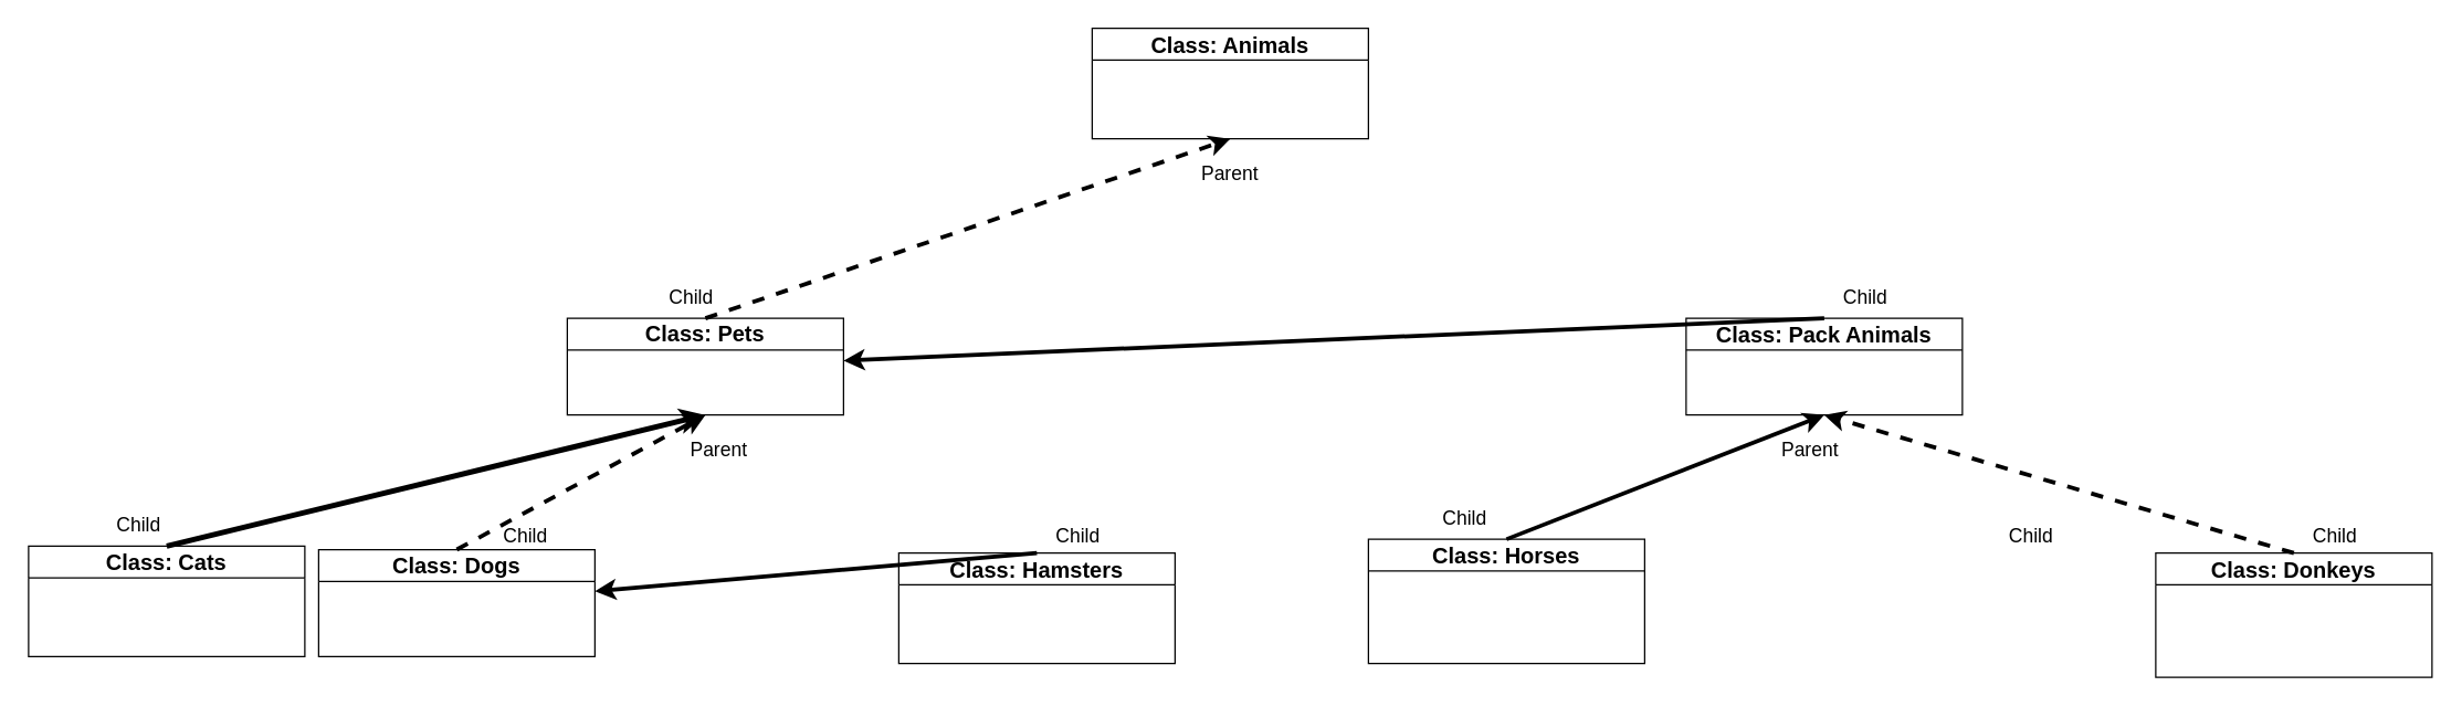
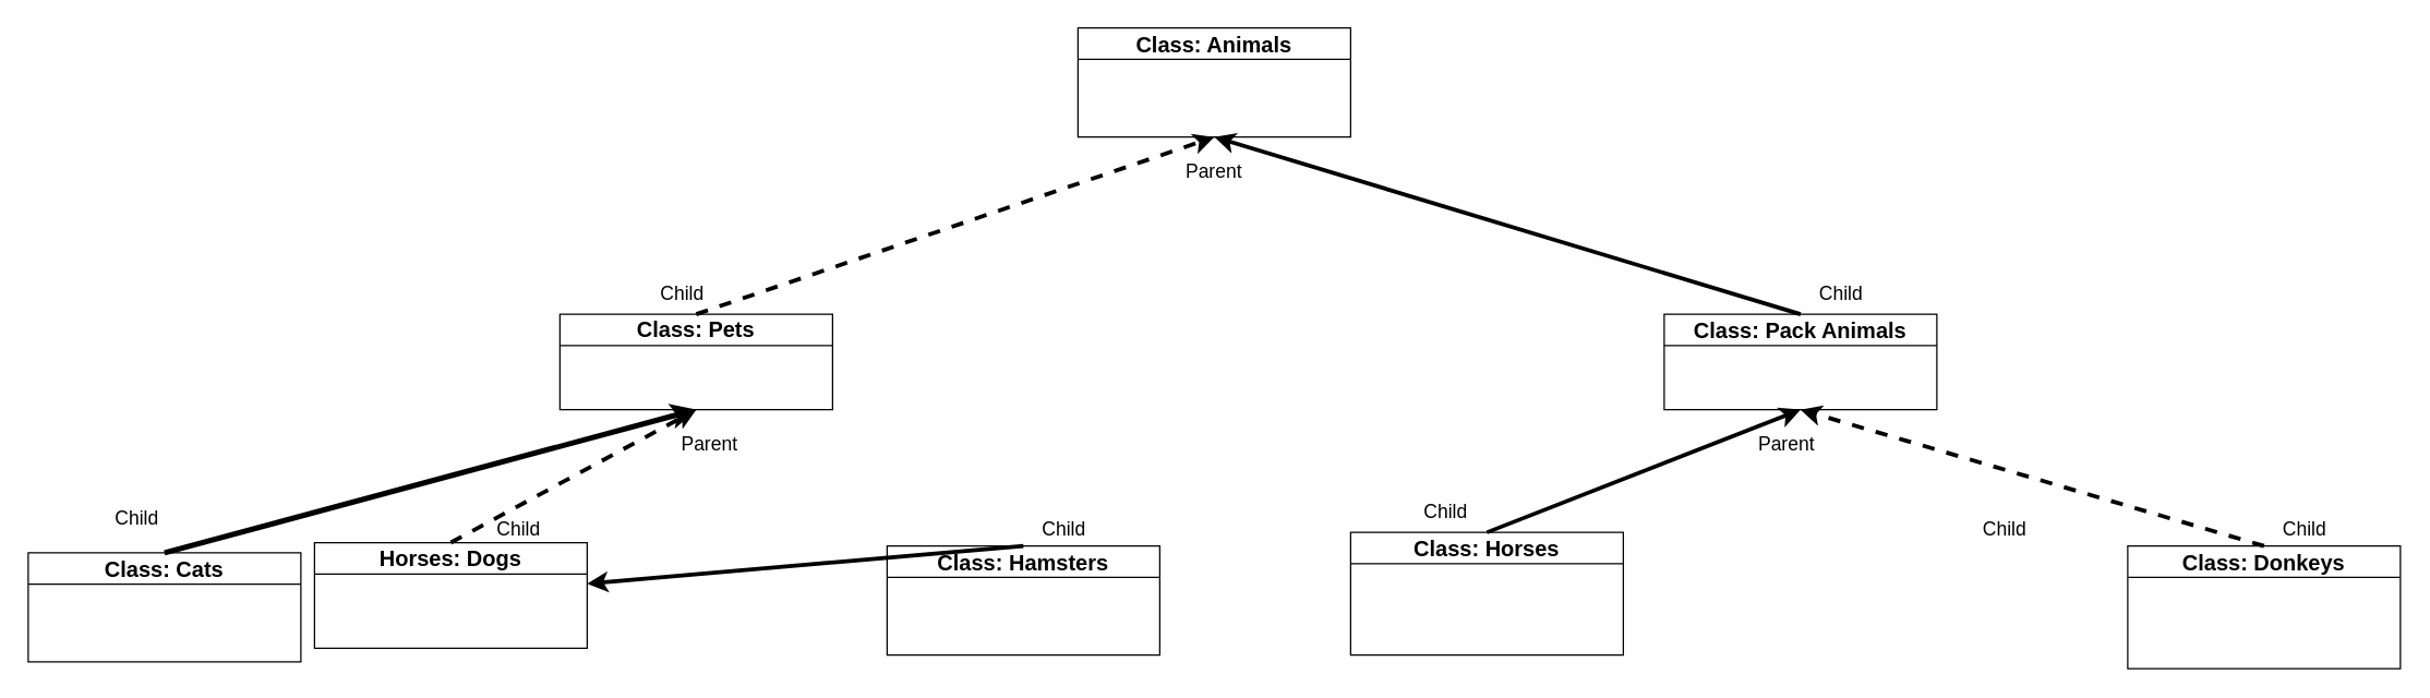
- <mxCell id="14" value="" style="endArrow=classic;html=1;rounded=0;exitX=0.5;exitY=0;exitDx=0;exitDy=0;strokeWidth=3;" edge="1" parent="1" source="4" target="3"><mxGeometry width="50" height="50" relative="1" as="geometry"><mxPoint x="720" y="490" as="sourcePoint" /><mxPoint x="770" y="440" as="targetPoint" /></mxGeometry></mxCell>
+ <mxCell id="14" value="" style="endArrow=classic;html=1;rounded=0;entryX=0.5;entryY=1;entryDx=0;entryDy=0;exitX=0.5;exitY=0;exitDx=0;exitDy=0;strokeWidth=3;" edge="1" parent="1" source="4" target="2"><mxGeometry width="50" height="50" relative="1" as="geometry"><mxPoint x="720" y="490" as="sourcePoint" /><mxPoint x="770" y="440" as="targetPoint" /></mxGeometry></mxCell>
- <mxCell id="6" value="&lt;font style=&quot;font-size: 16px;&quot;&gt;Class: Dogs&lt;/font&gt;" style="swimlane;whiteSpace=wrap;html=1;" vertex="1" parent="1"><mxGeometry x="230" y="397.5" width="200" height="77.5" as="geometry" /></mxCell>
+ <mxCell id="6" value="&lt;font style=&quot;font-size: 16px;&quot;&gt;Horses: Dogs&lt;/font&gt;" style="swimlane;whiteSpace=wrap;html=1;" vertex="1" parent="1"><mxGeometry x="230" y="397.5" width="200" height="77.5" as="geometry" /></mxCell>
- <mxCell id="5" value="&lt;font style=&quot;font-size: 16px;&quot;&gt;Class: Cats&lt;/font&gt;" style="swimlane;whiteSpace=wrap;html=1;" vertex="1" parent="1"><mxGeometry x="20" y="395" width="200" height="80" as="geometry" /></mxCell>
+ <mxCell id="5" value="&lt;font style=&quot;font-size: 16px;&quot;&gt;Class: Cats&lt;/font&gt;" style="swimlane;whiteSpace=wrap;html=1;" vertex="1" parent="1"><mxGeometry x="20" y="405" width="200" height="80" as="geometry" /></mxCell>
